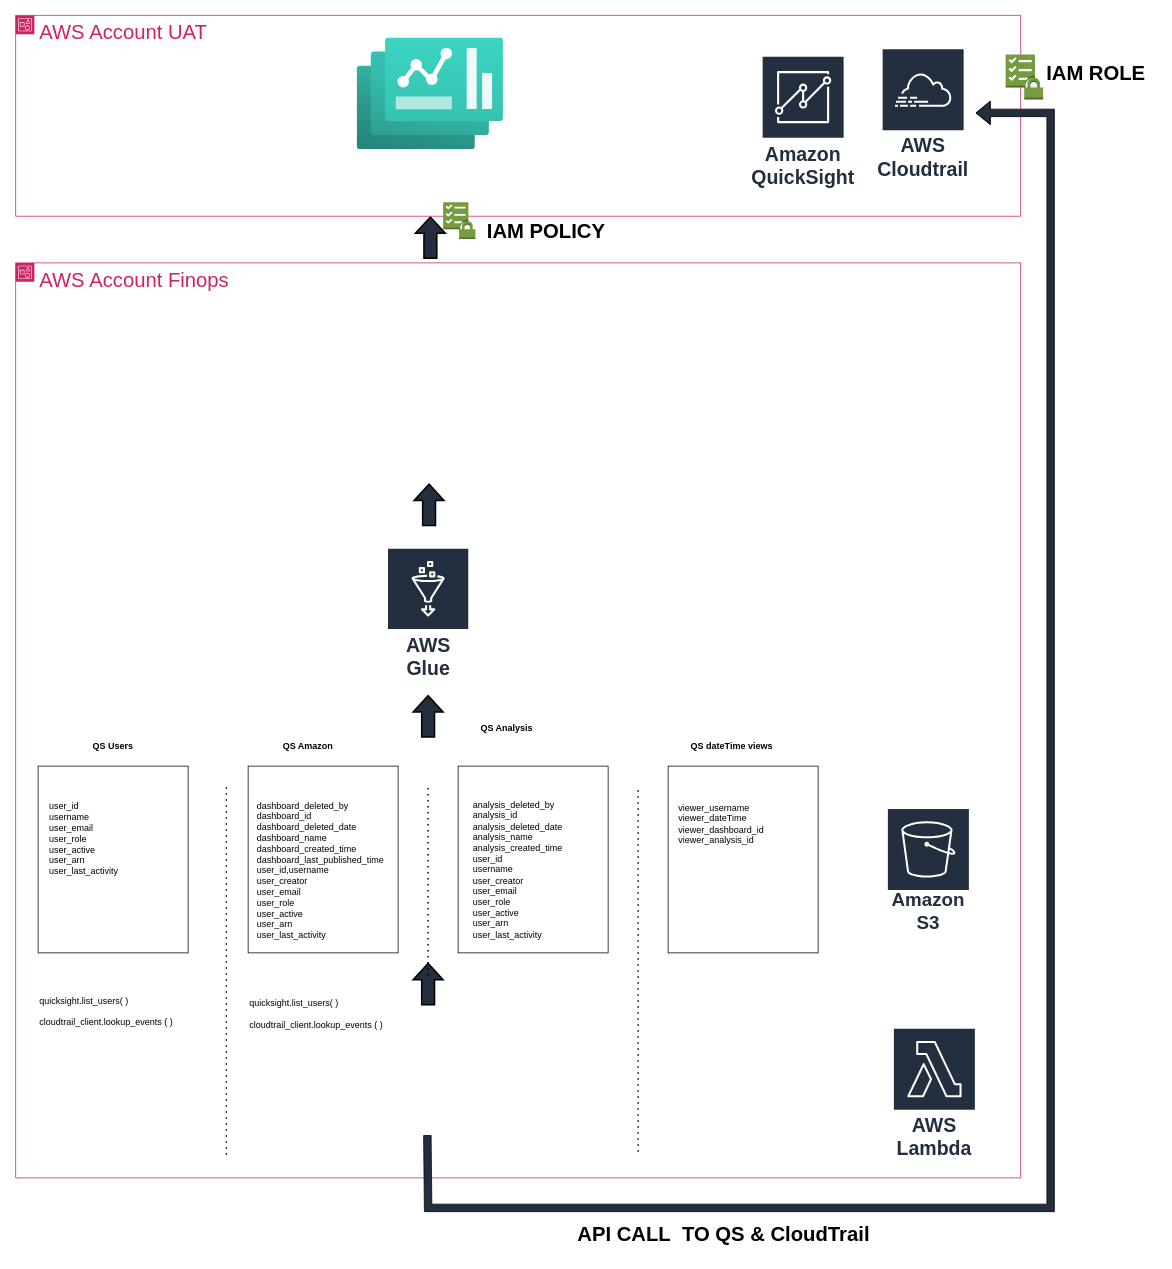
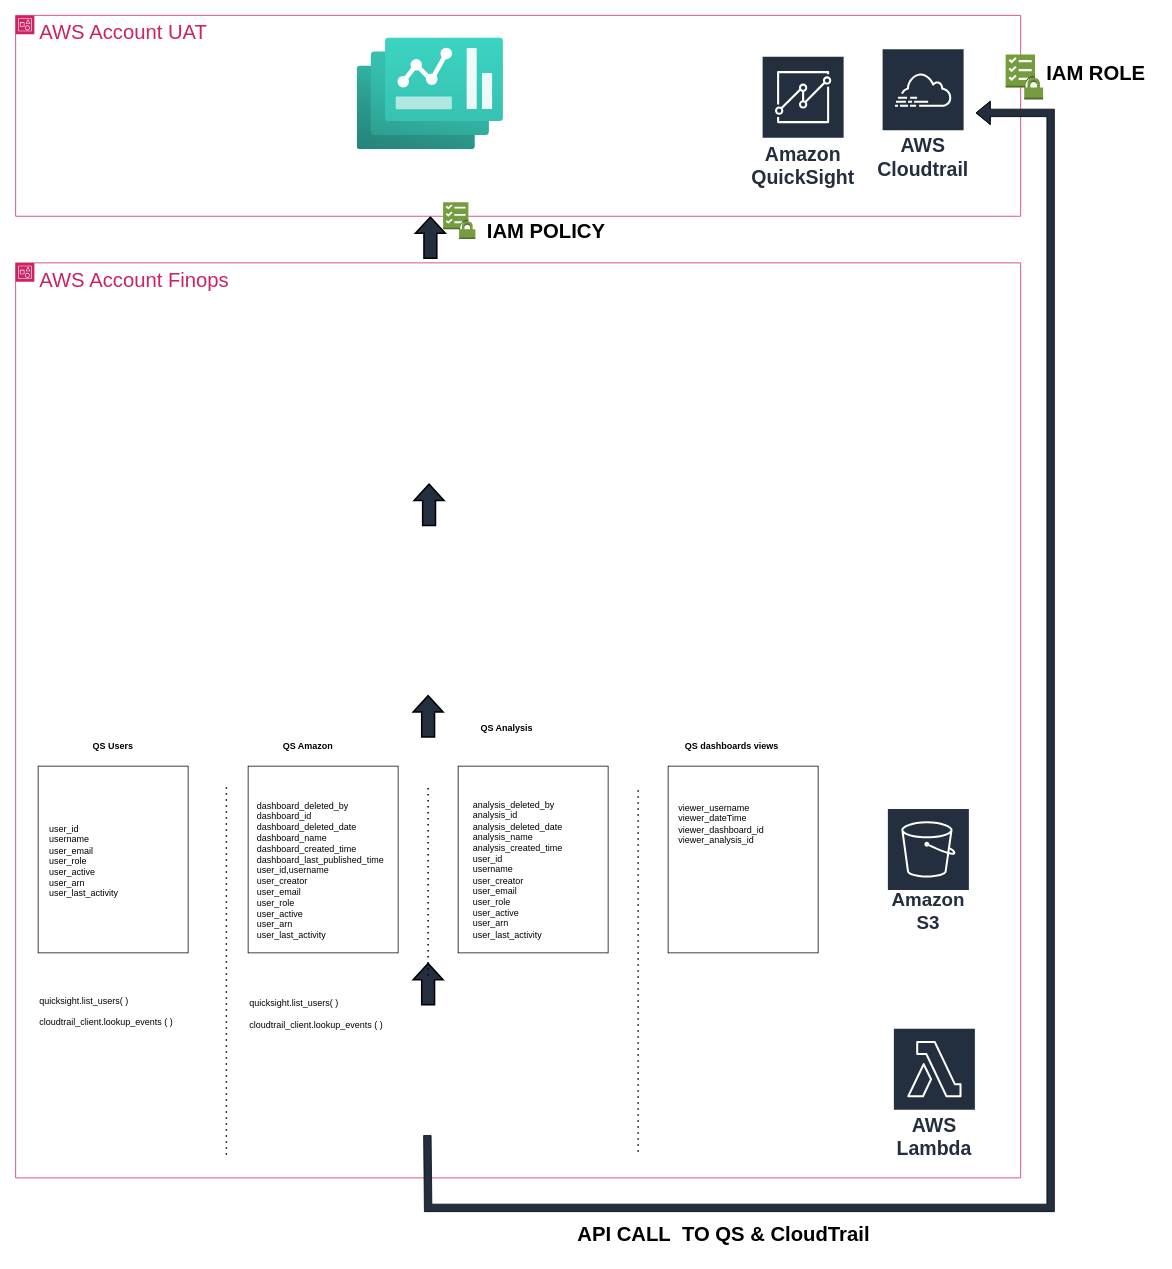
- <mxCell id="20" value="&lt;font style=&quot;font-size: 26px;&quot;&gt;AWS Glue&lt;/font&gt;" style="sketch=0;outlineConnect=0;fontColor=#232F3E;gradientColor=none;strokeColor=#ffffff;fillColor=#232F3E;dashed=0;verticalLabelPosition=middle;verticalAlign=bottom;align=center;html=1;whiteSpace=wrap;fontSize=10;fontStyle=1;spacing=3;shape=mxgraph.aws4.productIcon;prIcon=mxgraph.aws4.glue;" parent="19" vertex="1"><mxGeometry x="495.5" y="380" width="109" height="180" as="geometry" /></mxCell>
- <mxCell id="25" value="&lt;b&gt;QS dateTime views&lt;/b&gt;" style="text;html=1;strokeColor=none;fillColor=none;align=center;verticalAlign=middle;whiteSpace=wrap;rounded=0;" parent="19" vertex="1"><mxGeometry x="890" y="630" width="130" height="30" as="geometry" /></mxCell>
+ <mxCell id="25" value="&lt;b&gt;QS dashboards views&lt;/b&gt;" style="text;html=1;strokeColor=none;fillColor=none;align=center;verticalAlign=middle;whiteSpace=wrap;rounded=0;" parent="19" vertex="1"><mxGeometry x="890" y="630" width="130" height="30" as="geometry" /></mxCell>
- <mxCell id="31" value="&lt;div&gt;user_id&lt;/div&gt;&lt;div&gt;username&lt;/div&gt;&lt;div&gt;user_email&lt;/div&gt;&lt;div&gt;user_role&lt;/div&gt;&lt;div&gt;user_active&lt;/div&gt;&lt;div&gt;user_arn&lt;/div&gt;&lt;div&gt;user_last_activity&lt;/div&gt;" style="text;whiteSpace=wrap;html=1;" parent="2" vertex="1"><mxGeometry x="43" y="1041" width="110" height="120" as="geometry" /></mxCell>
+ <mxCell id="31" value="&lt;div&gt;user_id&lt;/div&gt;&lt;div&gt;username&lt;/div&gt;&lt;div&gt;user_email&lt;/div&gt;&lt;div&gt;user_role&lt;/div&gt;&lt;div&gt;user_active&lt;/div&gt;&lt;div&gt;user_arn&lt;/div&gt;&lt;div&gt;user_last_activity&lt;/div&gt;" style="text;whiteSpace=wrap;html=1;" parent="2" vertex="1"><mxGeometry x="43" y="1071" width="110" height="120" as="geometry" /></mxCell>
